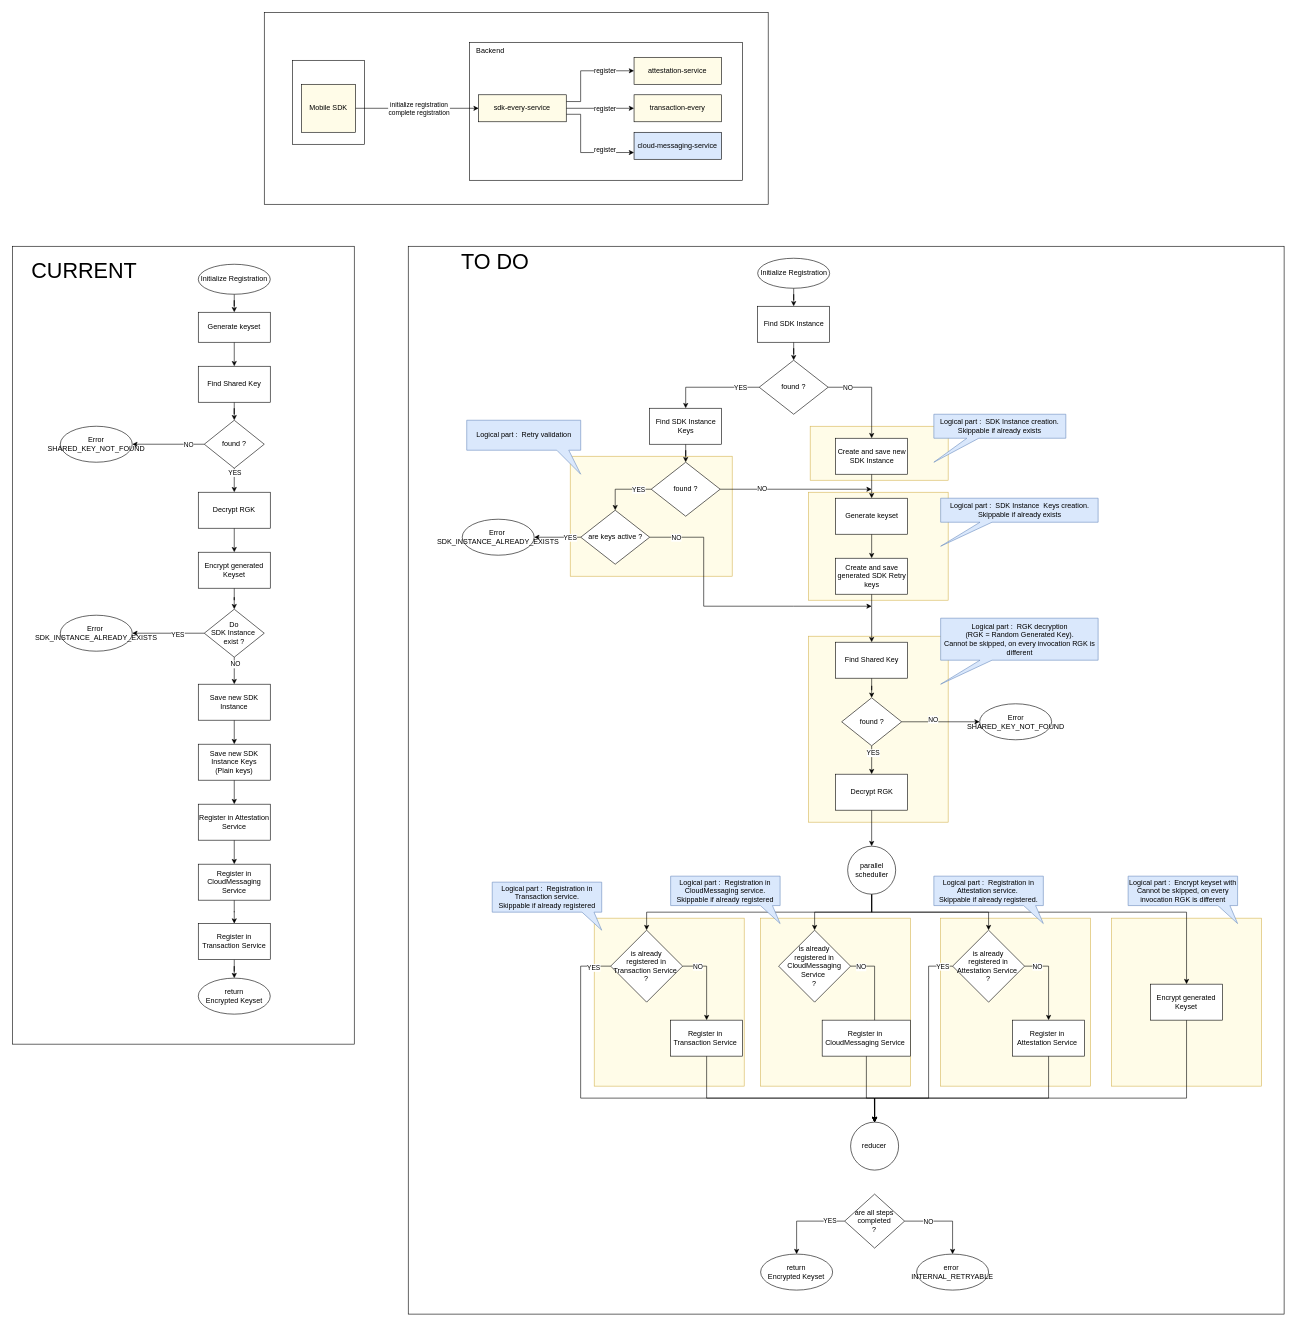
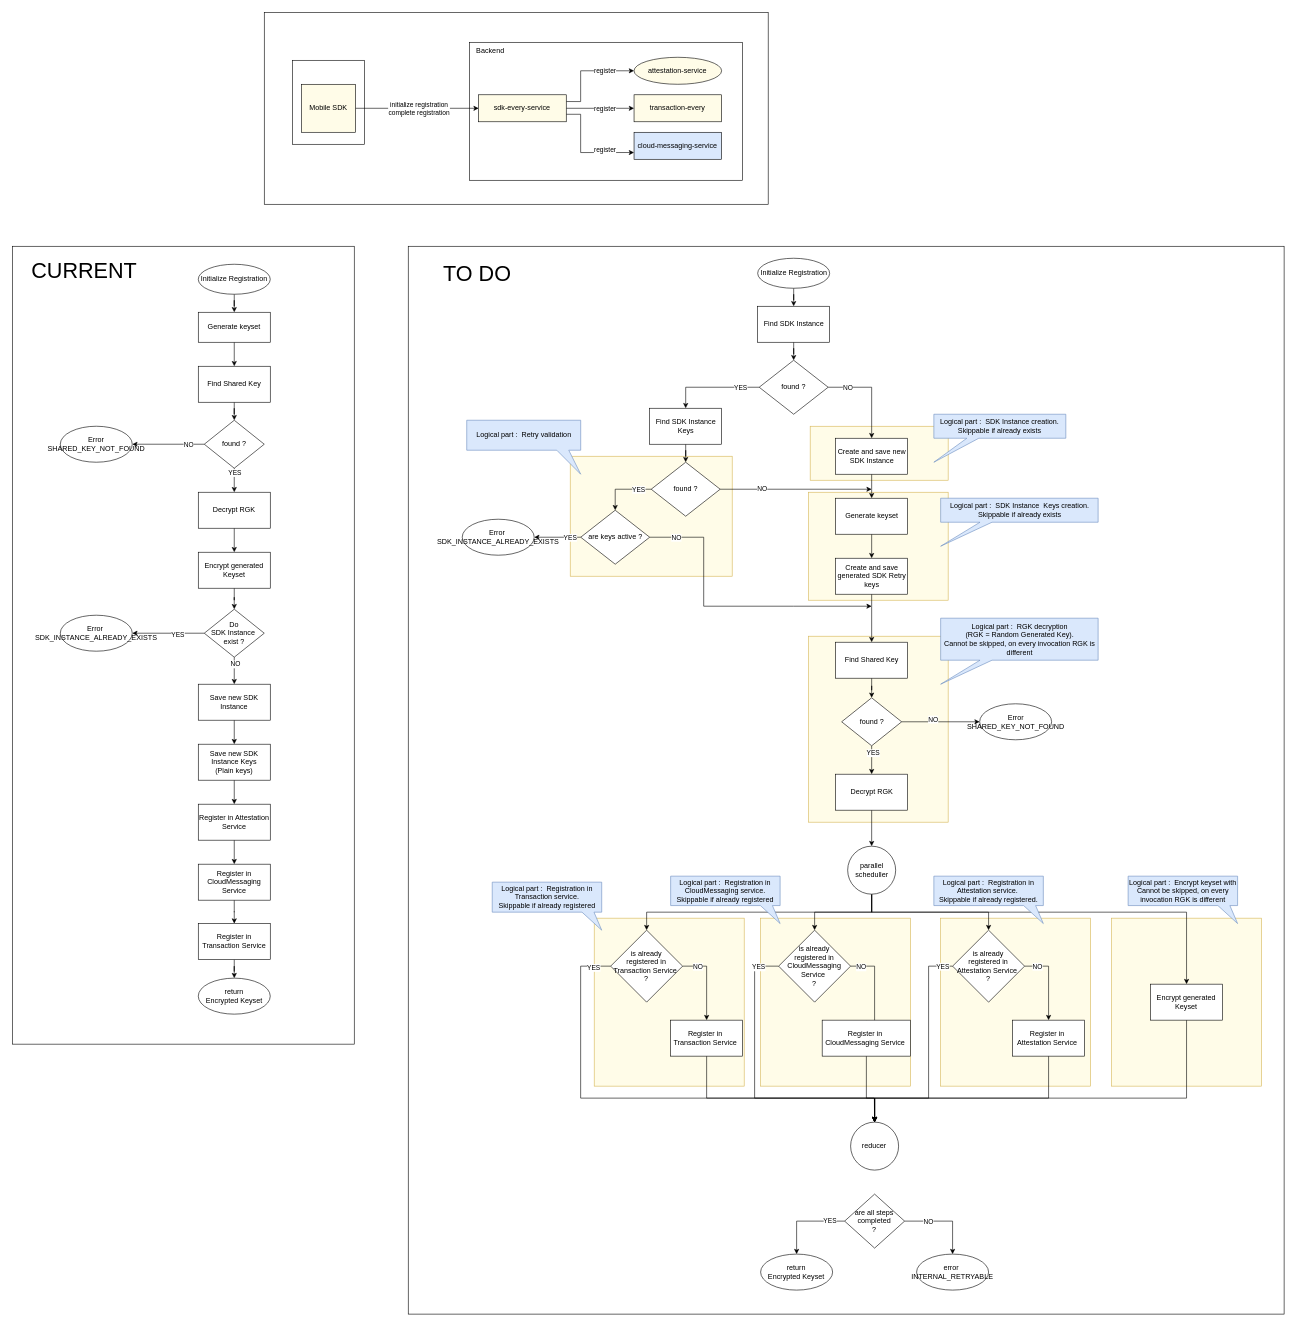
- <mxCell id="140" value="attestation-service" style="rounded=0;whiteSpace=wrap;html=1;fillColor=#FFFCE8;" parent="1" vertex="1"><mxGeometry x="1056.4" y="95" width="146" height="45" as="geometry" /></mxCell>
+ <mxCell id="140" value="attestation-service" style="ellipse;whiteSpace=wrap;html=1;fillColor=#FFFCE8;" parent="1" vertex="1"><mxGeometry x="1056.4" y="95" width="146" height="45" as="geometry" /></mxCell>
- <mxCell id="119" value="&lt;font style=&quot;font-size: 36px&quot;&gt;TO DO&lt;/font&gt;" style="text;html=1;strokeColor=none;fillColor=none;align=center;verticalAlign=middle;whiteSpace=wrap;rounded=0;" parent="1" vertex="1"><mxGeometry x="710" y="425" width="230" height="20" as="geometry" /></mxCell>
+ <mxCell id="119" value="&lt;font style=&quot;font-size: 36px&quot;&gt;TO DO&lt;/font&gt;" style="text;html=1;strokeColor=none;fillColor=none;align=center;verticalAlign=middle;whiteSpace=wrap;rounded=0;" parent="1" vertex="1"><mxGeometry x="680" y="445" width="230" height="20" as="geometry" /></mxCell>
+ <mxCell id="84" style="edgeStyle=orthogonalEdgeStyle;rounded=0;orthogonalLoop=1;jettySize=auto;html=1;" parent="1" source="88" target="96" edge="1"><mxGeometry relative="1" as="geometry"><mxPoint x="1257.4" y="1970" as="targetPoint" /><Array as="points"><mxPoint x="1257.4" y="1610" /><mxPoint x="1257.4" y="1830" /><mxPoint x="1457.4" y="1830" /></Array></mxGeometry></mxCell>
+ <mxCell id="85" value="YES" style="edgeLabel;html=1;align=center;verticalAlign=middle;resizable=0;points=[];" parent="84" vertex="1" connectable="0"><mxGeometry x="-0.862" y="1" relative="1" as="geometry"><mxPoint x="1" as="offset" /></mxGeometry></mxCell>
